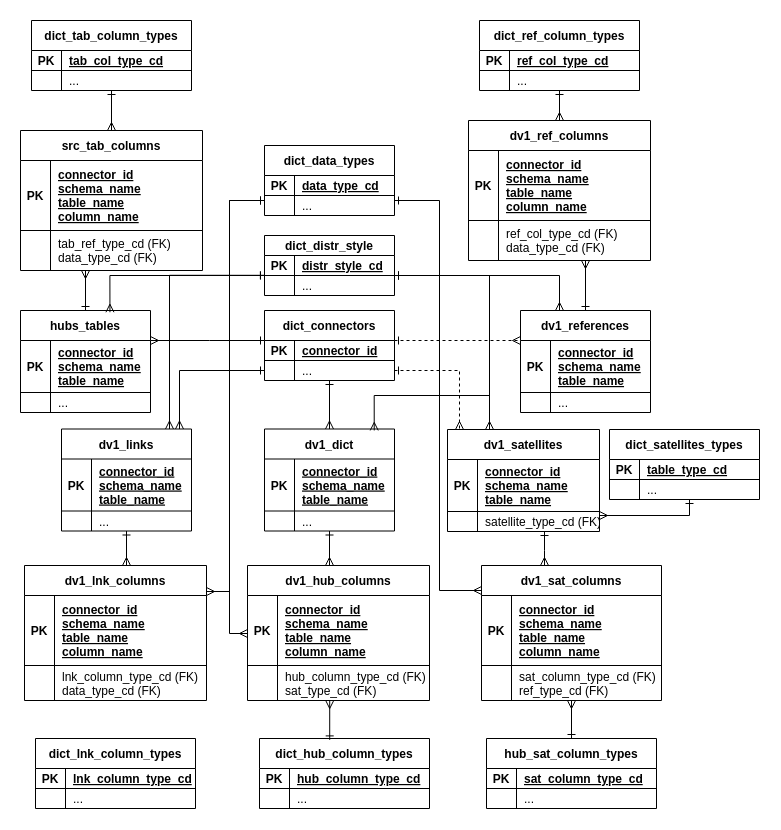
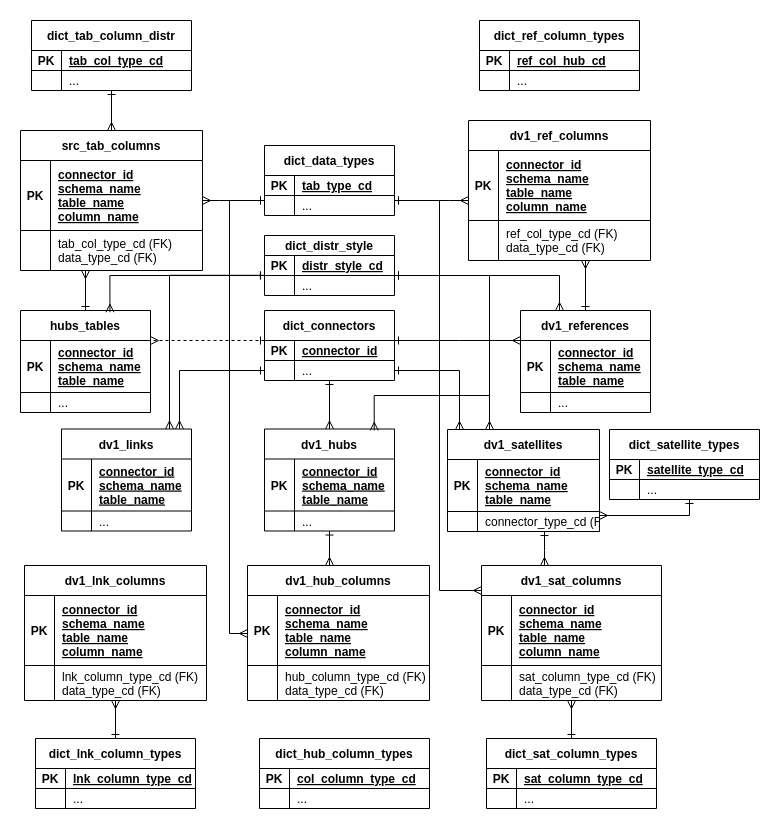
- <mxCell id="119" value="dict_tab_column_types" style="shape=table;startSize=30;container=1;collapsible=1;childLayout=tableLayout;fixedRows=1;rowLines=0;fontStyle=1;align=center;resizeLast=1;" parent="1" vertex="1"><mxGeometry x="31" y="20" width="160" height="70" as="geometry"><mxRectangle x="90" y="-326.5" width="80" height="30" as="alternateBounds" /></mxGeometry></mxCell>
+ <mxCell id="119" value="dict_tab_column_distr" style="shape=table;startSize=30;container=1;collapsible=1;childLayout=tableLayout;fixedRows=1;rowLines=0;fontStyle=1;align=center;resizeLast=1;" parent="1" vertex="1"><mxGeometry x="31" y="20" width="160" height="70" as="geometry"><mxRectangle x="90" y="-326.5" width="80" height="30" as="alternateBounds" /></mxGeometry></mxCell>
- <mxCell id="136" value="ref_col_type_cd" style="shape=partialRectangle;connectable=0;fillColor=none;top=0;left=0;bottom=0;right=0;align=left;spacingLeft=6;fontStyle=5;overflow=hidden;" parent="134" vertex="1"><mxGeometry x="30" width="130" height="20" as="geometry"><mxRectangle width="130" height="20" as="alternateBounds" /></mxGeometry></mxCell>
+ <mxCell id="136" value="ref_col_hub_cd" style="shape=partialRectangle;connectable=0;fillColor=none;top=0;left=0;bottom=0;right=0;align=left;spacingLeft=6;fontStyle=5;overflow=hidden;" parent="134" vertex="1"><mxGeometry x="30" width="130" height="20" as="geometry"><mxRectangle width="130" height="20" as="alternateBounds" /></mxGeometry></mxCell>
- <mxCell id="14" style="edgeStyle=orthogonalEdgeStyle;rounded=0;orthogonalLoop=1;jettySize=auto;html=1;startArrow=ERone;startFill=0;endArrow=ERmany;endFill=0;" parent="1" source="133" target="126" edge="1"><mxGeometry relative="1" as="geometry"><Array as="points" /><mxPoint x="519" y="151" as="sourcePoint" /><mxPoint x="519.053" y="100" as="targetPoint" /></mxGeometry></mxCell>
- <mxCell id="108" value="data_type_cd" style="shape=partialRectangle;connectable=0;fillColor=none;top=0;left=0;bottom=0;right=0;align=left;spacingLeft=6;fontStyle=5;overflow=hidden;" parent="106" vertex="1"><mxGeometry x="30" width="100" height="20" as="geometry"><mxRectangle width="100" height="20" as="alternateBounds" /></mxGeometry></mxCell>
+ <mxCell id="108" value="tab_type_cd" style="shape=partialRectangle;connectable=0;fillColor=none;top=0;left=0;bottom=0;right=0;align=left;spacingLeft=6;fontStyle=5;overflow=hidden;" parent="106" vertex="1"><mxGeometry x="30" width="100" height="20" as="geometry"><mxRectangle width="100" height="20" as="alternateBounds" /></mxGeometry></mxCell>
+ <mxCell id="15" style="edgeStyle=orthogonalEdgeStyle;rounded=0;orthogonalLoop=1;jettySize=auto;html=1;startArrow=ERone;startFill=0;endArrow=ERmany;endFill=0;" parent="1" source="105" target="112" edge="1"><mxGeometry relative="1" as="geometry"><Array as="points"><mxPoint x="219" y="200" /><mxPoint x="219" y="200" /></Array><mxPoint x="329" y="208" as="sourcePoint" /><mxPoint x="199" y="180.053" as="targetPoint" /></mxGeometry></mxCell>
+ <mxCell id="16" style="edgeStyle=orthogonalEdgeStyle;rounded=0;orthogonalLoop=1;jettySize=auto;html=1;startArrow=ERone;startFill=0;endArrow=ERmany;endFill=0;" parent="1" source="105" target="126" edge="1"><mxGeometry relative="1" as="geometry"><Array as="points"><mxPoint x="449" y="200" /><mxPoint x="449" y="200" /></Array><mxPoint x="329" y="208" as="sourcePoint" /><mxPoint x="459" y="180.053" as="targetPoint" /></mxGeometry></mxCell>
- <mxCell id="118" value="tab_ref_type_cd (FK)&#10;data_type_cd (FK)" style="shape=partialRectangle;connectable=0;fillColor=none;top=0;left=0;bottom=0;right=0;align=left;spacingLeft=6;overflow=hidden;" parent="116" vertex="1"><mxGeometry x="30" width="152" height="40" as="geometry"><mxRectangle width="152" height="40" as="alternateBounds" /></mxGeometry></mxCell>
+ <mxCell id="118" value="tab_col_type_cd (FK)&#10;data_type_cd (FK)" style="shape=partialRectangle;connectable=0;fillColor=none;top=0;left=0;bottom=0;right=0;align=left;spacingLeft=6;overflow=hidden;" parent="116" vertex="1"><mxGeometry x="30" width="152" height="40" as="geometry"><mxRectangle width="152" height="40" as="alternateBounds" /></mxGeometry></mxCell>
- <mxCell id="8" style="edgeStyle=orthogonalEdgeStyle;rounded=0;orthogonalLoop=1;jettySize=auto;html=1;startArrow=ERone;startFill=0;endArrow=ERmany;endFill=0;" parent="1" source="40" target="91" edge="1"><mxGeometry relative="1" as="geometry"><Array as="points"><mxPoint x="209" y="340" /><mxPoint x="209" y="340" /></Array><mxPoint x="269" y="360" as="sourcePoint" /><mxPoint x="139" y="320" as="targetPoint" /></mxGeometry></mxCell>
+ <mxCell id="8" style="edgeStyle=orthogonalEdgeStyle;rounded=0;orthogonalLoop=1;jettySize=auto;html=1;startArrow=ERone;startFill=0;endArrow=ERmany;endFill=0;dashed=1;" parent="1" source="40" target="91" edge="1"><mxGeometry relative="1" as="geometry"><Array as="points"><mxPoint x="209" y="340" /><mxPoint x="209" y="340" /></Array><mxPoint x="269" y="360" as="sourcePoint" /><mxPoint x="139" y="320" as="targetPoint" /></mxGeometry></mxCell>
- <mxCell id="9" style="edgeStyle=orthogonalEdgeStyle;rounded=0;orthogonalLoop=1;jettySize=auto;html=1;startArrow=ERone;startFill=0;endArrow=ERmany;endFill=0;dashed=1;" parent="1" source="40" target="98" edge="1"><mxGeometry relative="1" as="geometry"><Array as="points"><mxPoint x="459" y="340" /><mxPoint x="459" y="340" /></Array><mxPoint x="389" y="360" as="sourcePoint" /><mxPoint x="519" y="320" as="targetPoint" /></mxGeometry></mxCell>
+ <mxCell id="9" style="edgeStyle=orthogonalEdgeStyle;rounded=0;orthogonalLoop=1;jettySize=auto;html=1;startArrow=ERone;startFill=0;endArrow=ERmany;endFill=0;" parent="1" source="40" target="98" edge="1"><mxGeometry relative="1" as="geometry"><Array as="points"><mxPoint x="459" y="340" /><mxPoint x="459" y="340" /></Array><mxPoint x="389" y="360" as="sourcePoint" /><mxPoint x="519" y="320" as="targetPoint" /></mxGeometry></mxCell>
- <mxCell id="10" style="edgeStyle=orthogonalEdgeStyle;rounded=0;orthogonalLoop=1;jettySize=auto;html=1;startArrow=ERone;startFill=0;endArrow=ERmany;endFill=0;dashed=1;" parent="1" source="40" target="33" edge="1"><mxGeometry relative="1" as="geometry"><Array as="points"><mxPoint x="459" y="370" /></Array><mxPoint x="389" y="380" as="sourcePoint" /><mxPoint x="519.029" y="444" as="targetPoint" /></mxGeometry></mxCell>
+ <mxCell id="10" style="edgeStyle=orthogonalEdgeStyle;rounded=0;orthogonalLoop=1;jettySize=auto;html=1;startArrow=ERone;startFill=0;endArrow=ERmany;endFill=0;" parent="1" source="40" target="33" edge="1"><mxGeometry relative="1" as="geometry"><Array as="points"><mxPoint x="459" y="370" /></Array><mxPoint x="389" y="380" as="sourcePoint" /><mxPoint x="519.029" y="444" as="targetPoint" /></mxGeometry></mxCell>
- <mxCell id="26" value="dv1_dict" style="shape=table;startSize=30;container=1;collapsible=1;childLayout=tableLayout;fixedRows=1;rowLines=0;fontStyle=1;align=center;resizeLast=1;" parent="1" vertex="1"><mxGeometry x="264" y="428.5" width="130" height="102" as="geometry"><mxRectangle x="90" y="-326.5" width="80" height="30" as="alternateBounds" /></mxGeometry></mxCell>
+ <mxCell id="26" value="dv1_hubs" style="shape=table;startSize=30;container=1;collapsible=1;childLayout=tableLayout;fixedRows=1;rowLines=0;fontStyle=1;align=center;resizeLast=1;" parent="1" vertex="1"><mxGeometry x="264" y="428.5" width="130" height="102" as="geometry"><mxRectangle x="90" y="-326.5" width="80" height="30" as="alternateBounds" /></mxGeometry></mxCell>
- <mxCell id="141" value="dict_satellites_types" style="shape=table;startSize=30;container=1;collapsible=1;childLayout=tableLayout;fixedRows=1;rowLines=0;fontStyle=1;align=center;resizeLast=1;" parent="1" vertex="1"><mxGeometry x="609" y="429" width="150" height="70" as="geometry"><mxRectangle x="90" y="-326.5" width="80" height="30" as="alternateBounds" /></mxGeometry></mxCell>
+ <mxCell id="141" value="dict_satellite_types" style="shape=table;startSize=30;container=1;collapsible=1;childLayout=tableLayout;fixedRows=1;rowLines=0;fontStyle=1;align=center;resizeLast=1;" parent="1" vertex="1"><mxGeometry x="609" y="429" width="150" height="70" as="geometry"><mxRectangle x="90" y="-326.5" width="80" height="30" as="alternateBounds" /></mxGeometry></mxCell>
- <mxCell id="144" value="table_type_cd" style="shape=partialRectangle;connectable=0;fillColor=none;top=0;left=0;bottom=0;right=0;align=left;spacingLeft=6;fontStyle=5;overflow=hidden;" parent="142" vertex="1"><mxGeometry x="30" width="120" height="20" as="geometry"><mxRectangle width="120" height="20" as="alternateBounds" /></mxGeometry></mxCell>
+ <mxCell id="144" value="satellite_type_cd" style="shape=partialRectangle;connectable=0;fillColor=none;top=0;left=0;bottom=0;right=0;align=left;spacingLeft=6;fontStyle=5;overflow=hidden;" parent="142" vertex="1"><mxGeometry x="30" width="120" height="20" as="geometry"><mxRectangle width="120" height="20" as="alternateBounds" /></mxGeometry></mxCell>
- <mxCell id="39" value="satellite_type_cd (FK)" style="shape=partialRectangle;connectable=0;fillColor=none;top=0;left=0;bottom=0;right=0;align=left;spacingLeft=6;overflow=hidden;" parent="37" vertex="1"><mxGeometry x="30" width="122" height="20" as="geometry"><mxRectangle width="122" height="20" as="alternateBounds" /></mxGeometry></mxCell>
+ <mxCell id="39" value="connector_type_cd (FK)" style="shape=partialRectangle;connectable=0;fillColor=none;top=0;left=0;bottom=0;right=0;align=left;spacingLeft=6;overflow=hidden;" parent="37" vertex="1"><mxGeometry x="30" width="122" height="20" as="geometry"><mxRectangle width="122" height="20" as="alternateBounds" /></mxGeometry></mxCell>
- <mxCell id="4" style="edgeStyle=orthogonalEdgeStyle;rounded=0;orthogonalLoop=1;jettySize=auto;html=1;startArrow=ERone;startFill=0;endArrow=ERmany;endFill=0;" parent="1" source="19" target="47" edge="1"><mxGeometry relative="1" as="geometry"><Array as="points"><mxPoint x="126" y="560" /><mxPoint x="126" y="560" /></Array><mxPoint x="159" y="530" as="sourcePoint" /><mxPoint x="139" y="560" as="targetPoint" /></mxGeometry></mxCell>
- <mxCell id="17" style="edgeStyle=orthogonalEdgeStyle;rounded=0;orthogonalLoop=1;jettySize=auto;html=1;startArrow=ERone;startFill=0;endArrow=ERmany;endFill=0;" parent="1" source="105" target="47" edge="1"><mxGeometry relative="1" as="geometry"><Array as="points"><mxPoint x="229" y="200" /><mxPoint x="229" y="591" /></Array><mxPoint x="329" y="208" as="sourcePoint" /><mxPoint x="219" y="550" as="targetPoint" /></mxGeometry></mxCell>
- <mxCell id="60" value="hub_column_type_cd (FK)&#10;sat_type_cd (FK)" style="shape=partialRectangle;connectable=0;fillColor=none;top=0;left=0;bottom=0;right=0;align=left;spacingLeft=6;overflow=hidden;" parent="58" vertex="1"><mxGeometry x="30" width="152" height="35" as="geometry"><mxRectangle width="152" height="35" as="alternateBounds" /></mxGeometry></mxCell>
+ <mxCell id="60" value="hub_column_type_cd (FK)&#10;data_type_cd (FK)" style="shape=partialRectangle;connectable=0;fillColor=none;top=0;left=0;bottom=0;right=0;align=left;spacingLeft=6;overflow=hidden;" parent="58" vertex="1"><mxGeometry x="30" width="152" height="35" as="geometry"><mxRectangle width="152" height="35" as="alternateBounds" /></mxGeometry></mxCell>
- <mxCell id="67" value="sat_column_type_cd (FK)&#10;ref_type_cd (FK)" style="shape=partialRectangle;connectable=0;fillColor=none;top=0;left=0;bottom=0;right=0;align=left;spacingLeft=6;overflow=hidden;" parent="65" vertex="1"><mxGeometry x="30" width="150" height="35" as="geometry"><mxRectangle width="150" height="35" as="alternateBounds" /></mxGeometry></mxCell>
+ <mxCell id="67" value="sat_column_type_cd (FK)&#10;data_type_cd (FK)" style="shape=partialRectangle;connectable=0;fillColor=none;top=0;left=0;bottom=0;right=0;align=left;spacingLeft=6;overflow=hidden;" parent="65" vertex="1"><mxGeometry x="30" width="150" height="35" as="geometry"><mxRectangle width="150" height="35" as="alternateBounds" /></mxGeometry></mxCell>
+ <mxCell id="12" style="edgeStyle=orthogonalEdgeStyle;rounded=0;orthogonalLoop=1;jettySize=auto;html=1;startArrow=ERone;startFill=0;endArrow=ERmany;endFill=0;" parent="1" source="68" target="47" edge="1"><mxGeometry relative="1" as="geometry"><Array as="points" /><mxPoint x="9" y="670" as="sourcePoint" /><mxPoint x="9" y="705" as="targetPoint" /></mxGeometry></mxCell>
- <mxCell id="90" style="edgeStyle=orthogonalEdgeStyle;rounded=0;orthogonalLoop=1;jettySize=auto;html=1;startArrow=ERone;startFill=0;endArrow=ERmany;endFill=0;exitX=0.413;exitY=0.02;exitDx=0;exitDy=0;exitPerimeter=0;" parent="1" source="75" target="54" edge="1"><mxGeometry relative="1" as="geometry"><Array as="points"><mxPoint x="334" y="700" /><mxPoint x="334" y="700" /></Array><mxPoint x="479" y="765" as="sourcePoint" /><mxPoint x="459" y="700" as="targetPoint" /></mxGeometry></mxCell>
- <mxCell id="82" value="hub_sat_column_types" style="shape=table;startSize=30;container=1;collapsible=1;childLayout=tableLayout;fixedRows=1;rowLines=0;fontStyle=1;align=center;resizeLast=1;" parent="1" vertex="1"><mxGeometry x="486" y="738" width="170" height="70" as="geometry"><mxRectangle x="90" y="-326.5" width="80" height="30" as="alternateBounds" /></mxGeometry></mxCell>
+ <mxCell id="82" value="dict_sat_column_types" style="shape=table;startSize=30;container=1;collapsible=1;childLayout=tableLayout;fixedRows=1;rowLines=0;fontStyle=1;align=center;resizeLast=1;" parent="1" vertex="1"><mxGeometry x="486" y="738" width="170" height="70" as="geometry"><mxRectangle x="90" y="-326.5" width="80" height="30" as="alternateBounds" /></mxGeometry></mxCell>
- <mxCell id="78" value="hub_column_type_cd" style="shape=partialRectangle;connectable=0;fillColor=none;top=0;left=0;bottom=0;right=0;align=left;spacingLeft=6;fontStyle=5;overflow=hidden;" parent="76" vertex="1"><mxGeometry x="30" width="140" height="20" as="geometry"><mxRectangle width="140" height="20" as="alternateBounds" /></mxGeometry></mxCell>
+ <mxCell id="78" value="col_column_type_cd" style="shape=partialRectangle;connectable=0;fillColor=none;top=0;left=0;bottom=0;right=0;align=left;spacingLeft=6;fontStyle=5;overflow=hidden;" parent="76" vertex="1"><mxGeometry x="30" width="140" height="20" as="geometry"><mxRectangle width="140" height="20" as="alternateBounds" /></mxGeometry></mxCell>
